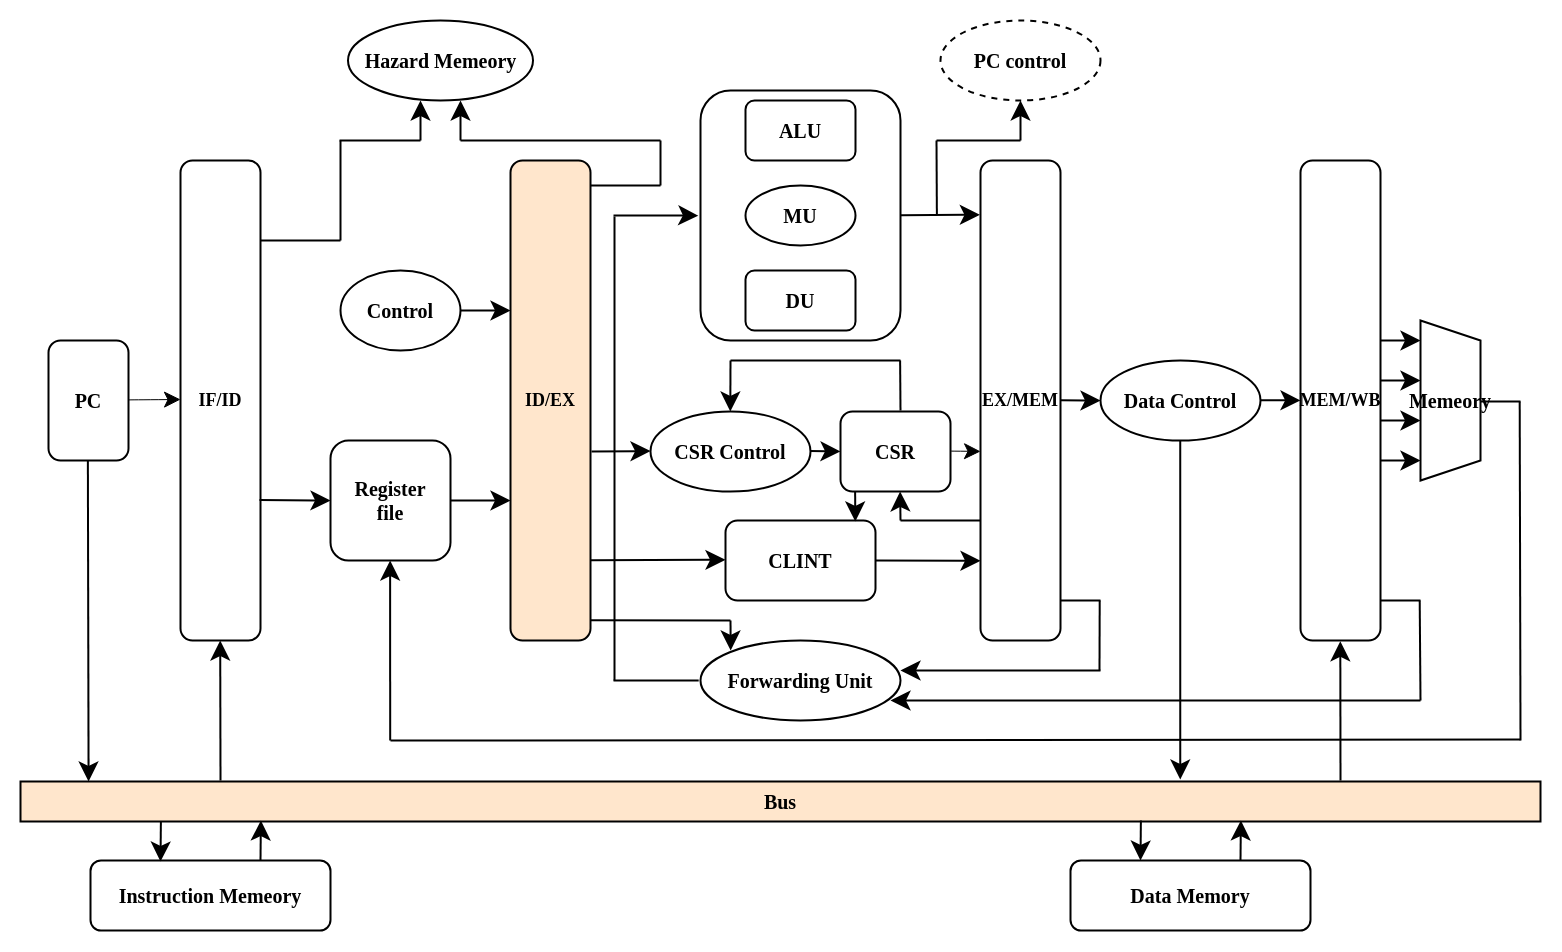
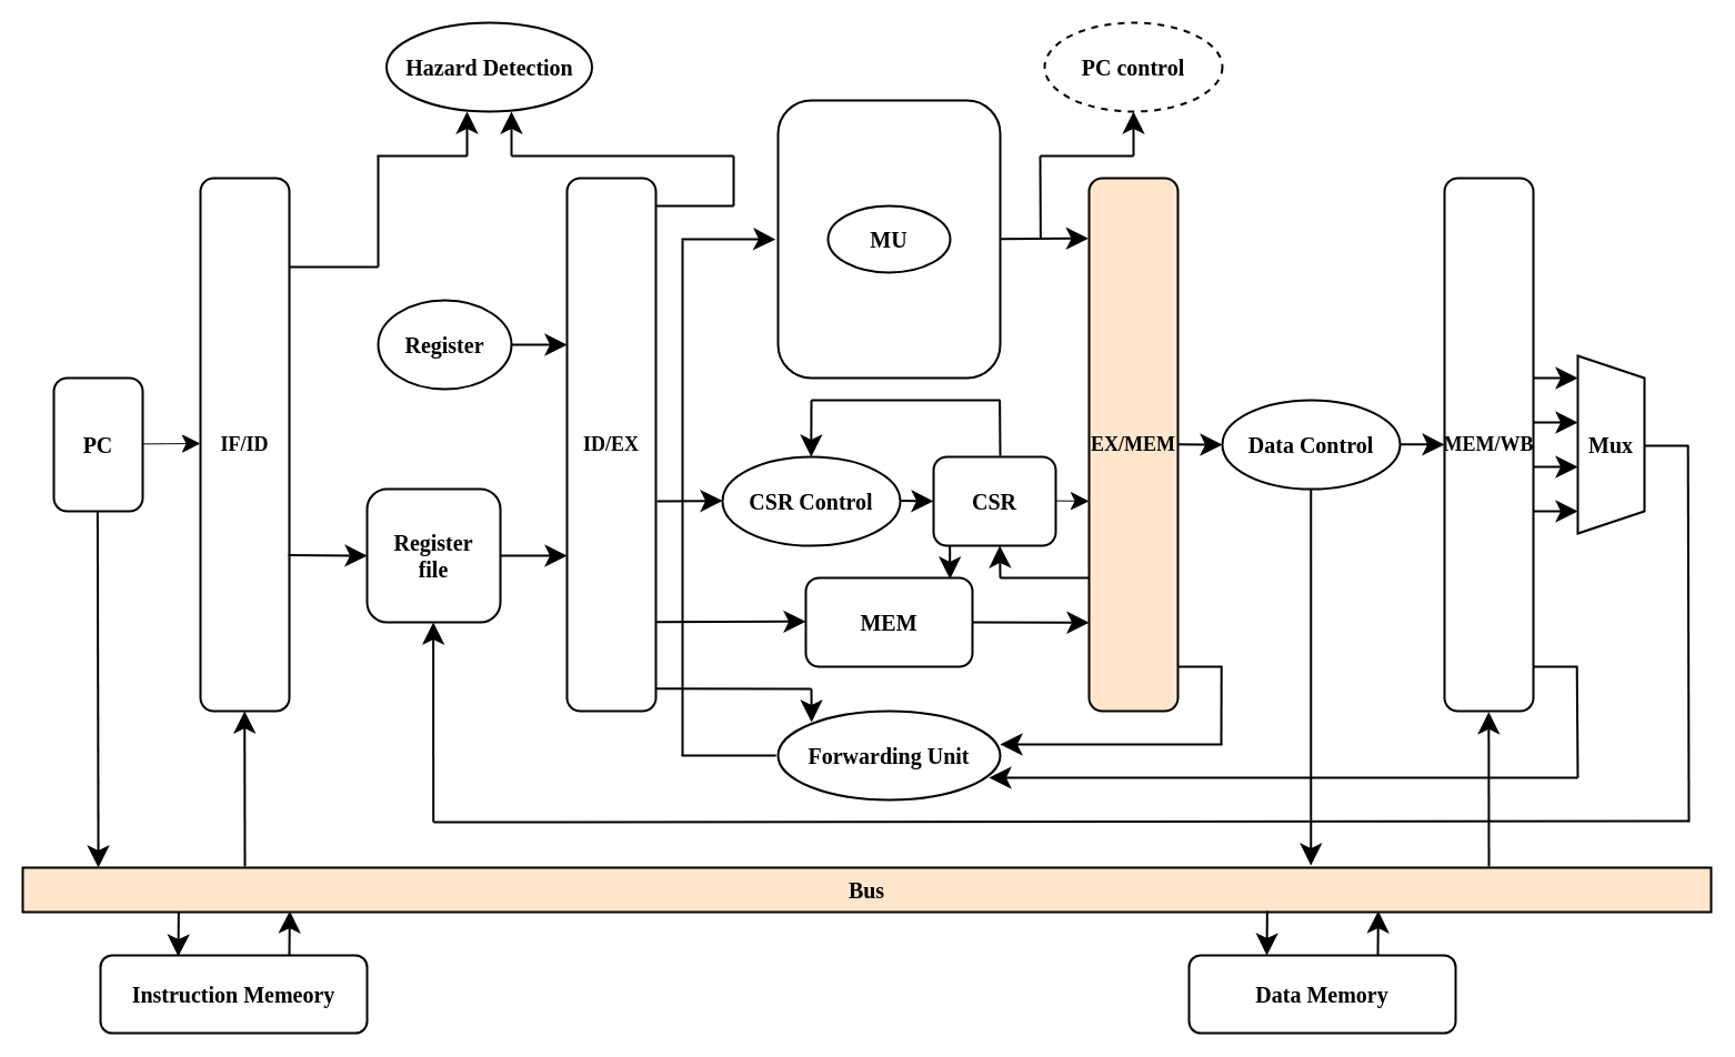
- <mxCell id="8" value="&lt;font style=&quot;font-size: 20px;&quot; face=&quot;Times New Roman&quot;&gt;&lt;b&gt;Hazard Memeory&lt;/b&gt;&lt;/font&gt;" style="ellipse;whiteSpace=wrap;html=1;fontFamily=Architects Daughter;fontSource=https%3A%2F%2Ffonts.googleapis.com%2Fcss%3Ffamily%3DArchitects%2BDaughter;strokeWidth=2;" parent="1" vertex="1"><mxGeometry x="347.5" y="20" width="185" height="80" as="geometry" /></mxCell>
+ <mxCell id="8" value="&lt;font style=&quot;font-size: 20px;&quot; face=&quot;Times New Roman&quot;&gt;&lt;b&gt;Hazard Detection&lt;/b&gt;&lt;/font&gt;" style="ellipse;whiteSpace=wrap;html=1;fontFamily=Architects Daughter;fontSource=https%3A%2F%2Ffonts.googleapis.com%2Fcss%3Ffamily%3DArchitects%2BDaughter;strokeWidth=2;" parent="1" vertex="1"><mxGeometry x="347.5" y="20" width="185" height="80" as="geometry" /></mxCell>
- <mxCell id="20" value="&lt;font style=&quot;font-size: 20px;&quot; face=&quot;Times New Roman&quot;&gt;&lt;b&gt;ALU&lt;/b&gt;&lt;/font&gt;" style="rounded=1;whiteSpace=wrap;html=1;fontFamily=Architects Daughter;fontSource=https%3A%2F%2Ffonts.googleapis.com%2Fcss%3Ffamily%3DArchitects%2BDaughter;strokeWidth=2;" parent="1" vertex="1"><mxGeometry x="745" y="100" width="110" height="60" as="geometry" /></mxCell>
- <mxCell id="22" value="&lt;font face=&quot;Times New Roman&quot;&gt;&lt;span style=&quot;font-size: 20px;&quot;&gt;&lt;b&gt;DU&lt;/b&gt;&lt;/span&gt;&lt;/font&gt;" style="rounded=1;whiteSpace=wrap;html=1;fontFamily=Architects Daughter;fontSource=https%3A%2F%2Ffonts.googleapis.com%2Fcss%3Ffamily%3DArchitects%2BDaughter;strokeWidth=2;" parent="1" vertex="1"><mxGeometry x="745" y="270" width="110" height="60" as="geometry" /></mxCell>
- <mxCell id="7" value="&lt;font style=&quot;font-size: 20px;&quot; face=&quot;Times New Roman&quot;&gt;&lt;b&gt;Control&lt;/b&gt;&lt;/font&gt;" style="ellipse;whiteSpace=wrap;html=1;fontFamily=Architects Daughter;fontSource=https%3A%2F%2Ffonts.googleapis.com%2Fcss%3Ffamily%3DArchitects%2BDaughter;strokeWidth=2;" parent="1" vertex="1"><mxGeometry x="340" y="270" width="120" height="80" as="geometry" /></mxCell>
+ <mxCell id="7" value="&lt;font style=&quot;font-size: 20px;&quot; face=&quot;Times New Roman&quot;&gt;&lt;b&gt;Register&lt;/b&gt;&lt;/font&gt;" style="ellipse;whiteSpace=wrap;html=1;fontFamily=Architects Daughter;fontSource=https%3A%2F%2Ffonts.googleapis.com%2Fcss%3Ffamily%3DArchitects%2BDaughter;strokeWidth=2;" parent="1" vertex="1"><mxGeometry x="340" y="270" width="120" height="80" as="geometry" /></mxCell>
- <mxCell id="5" value="&lt;font style=&quot;font-size: 18px;&quot; face=&quot;Times New Roman&quot;&gt;&lt;b&gt;ID/EX&lt;/b&gt;&lt;/font&gt;" style="rounded=1;whiteSpace=wrap;html=1;fontFamily=Architects Daughter;fontSource=https%3A%2F%2Ffonts.googleapis.com%2Fcss%3Ffamily%3DArchitects%2BDaughter;strokeWidth=2;fillColor=#ffe6cc;" parent="1" vertex="1"><mxGeometry x="510" y="160" width="80" height="480" as="geometry" /></mxCell>
+ <mxCell id="5" value="&lt;font style=&quot;font-size: 18px;&quot; face=&quot;Times New Roman&quot;&gt;&lt;b&gt;ID/EX&lt;/b&gt;&lt;/font&gt;" style="rounded=1;whiteSpace=wrap;html=1;fontFamily=Architects Daughter;fontSource=https%3A%2F%2Ffonts.googleapis.com%2Fcss%3Ffamily%3DArchitects%2BDaughter;strokeWidth=2;" parent="1" vertex="1"><mxGeometry x="510" y="160" width="80" height="480" as="geometry" /></mxCell>
- <mxCell id="14" value="&lt;font style=&quot;font-size: 18px;&quot; face=&quot;Times New Roman&quot;&gt;&lt;b&gt;EX/MEM&lt;/b&gt;&lt;/font&gt;" style="rounded=1;whiteSpace=wrap;html=1;fontFamily=Architects Daughter;fontSource=https%3A%2F%2Ffonts.googleapis.com%2Fcss%3Ffamily%3DArchitects%2BDaughter;strokeWidth=2;" parent="1" vertex="1"><mxGeometry x="980" y="160" width="80" height="480" as="geometry" /></mxCell>
+ <mxCell id="14" value="&lt;font style=&quot;font-size: 18px;&quot; face=&quot;Times New Roman&quot;&gt;&lt;b&gt;EX/MEM&lt;/b&gt;&lt;/font&gt;" style="rounded=1;whiteSpace=wrap;html=1;fontFamily=Architects Daughter;fontSource=https%3A%2F%2Ffonts.googleapis.com%2Fcss%3Ffamily%3DArchitects%2BDaughter;strokeWidth=2;fillColor=#ffe6cc;" parent="1" vertex="1"><mxGeometry x="980" y="160" width="80" height="480" as="geometry" /></mxCell>
- <mxCell id="18" value="&lt;font face=&quot;Times New Roman&quot; style=&quot;font-size: 20px;&quot;&gt;&lt;b&gt;Memeory&lt;/b&gt;&lt;/font&gt;" style="shape=trapezoid;perimeter=trapezoidPerimeter;whiteSpace=wrap;html=1;fixedSize=1;fontFamily=Architects Daughter;fontSource=https%3A%2F%2Ffonts.googleapis.com%2Fcss%3Ffamily%3DArchitects%2BDaughter;direction=south;strokeWidth=2;" parent="1" vertex="1"><mxGeometry x="1420" y="320" width="60" height="160" as="geometry" /></mxCell>
+ <mxCell id="18" value="&lt;font face=&quot;Times New Roman&quot; style=&quot;font-size: 20px;&quot;&gt;&lt;b&gt;Mux&lt;/b&gt;&lt;/font&gt;" style="shape=trapezoid;perimeter=trapezoidPerimeter;whiteSpace=wrap;html=1;fixedSize=1;fontFamily=Architects Daughter;fontSource=https%3A%2F%2Ffonts.googleapis.com%2Fcss%3Ffamily%3DArchitects%2BDaughter;direction=south;strokeWidth=2;" parent="1" vertex="1"><mxGeometry x="1420" y="320" width="60" height="160" as="geometry" /></mxCell>
- <mxCell id="12" value="&lt;font face=&quot;Times New Roman&quot;&gt;&lt;span style=&quot;font-size: 20px;&quot;&gt;&lt;b&gt;CLINT&lt;/b&gt;&lt;/span&gt;&lt;/font&gt;" style="rounded=1;whiteSpace=wrap;html=1;fontFamily=Architects Daughter;fontSource=https%3A%2F%2Ffonts.googleapis.com%2Fcss%3Ffamily%3DArchitects%2BDaughter;strokeWidth=2;" parent="1" vertex="1"><mxGeometry x="725" y="520" width="150" height="80" as="geometry" /></mxCell>
+ <mxCell id="12" value="&lt;font face=&quot;Times New Roman&quot;&gt;&lt;span style=&quot;font-size: 20px;&quot;&gt;&lt;b&gt;MEM&lt;/b&gt;&lt;/span&gt;&lt;/font&gt;" style="rounded=1;whiteSpace=wrap;html=1;fontFamily=Architects Daughter;fontSource=https%3A%2F%2Ffonts.googleapis.com%2Fcss%3Ffamily%3DArchitects%2BDaughter;strokeWidth=2;" parent="1" vertex="1"><mxGeometry x="725" y="520" width="150" height="80" as="geometry" /></mxCell>
